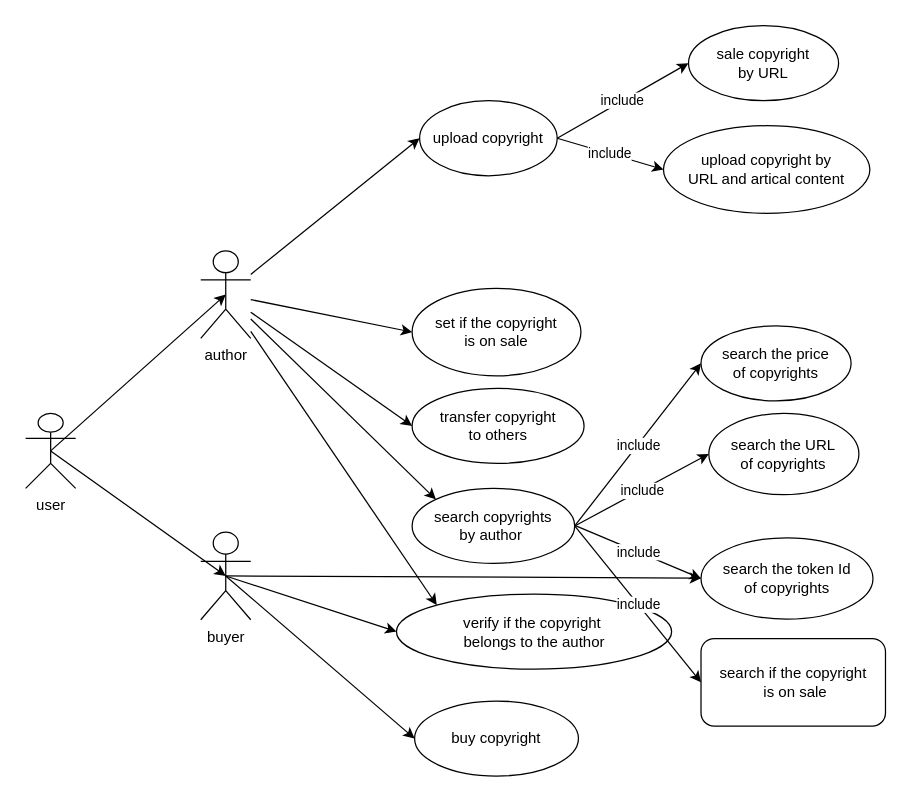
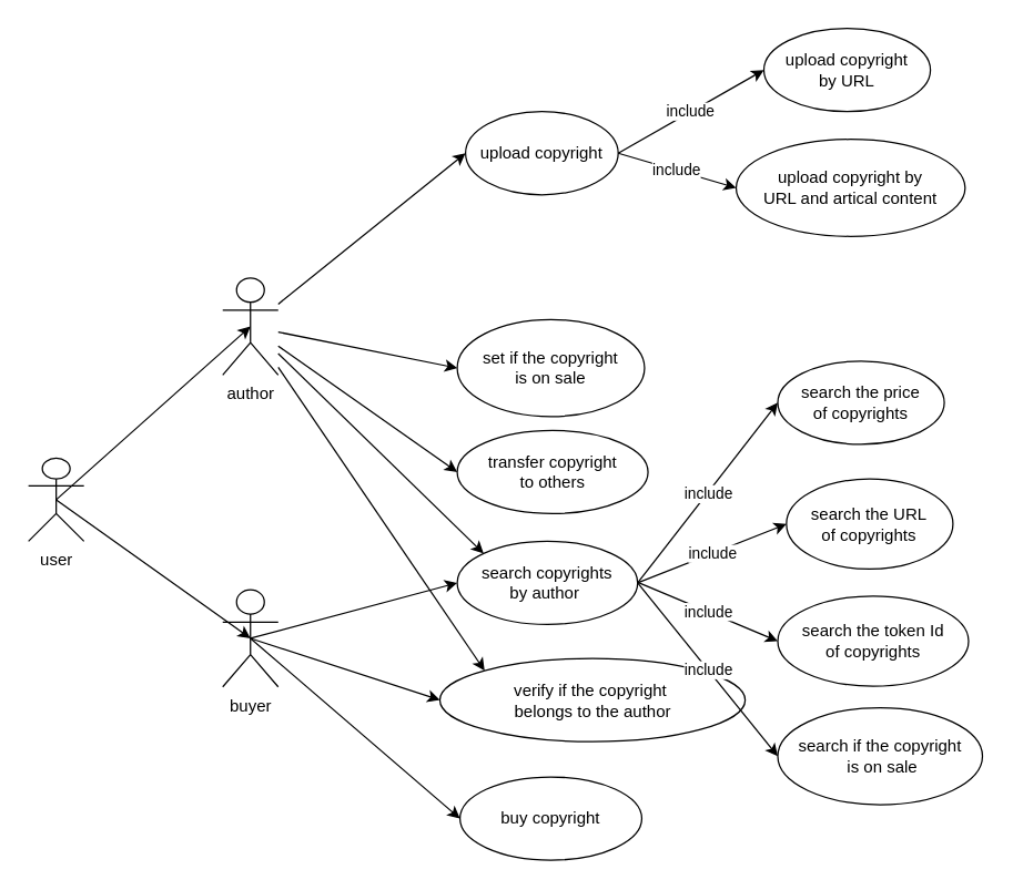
- <mxCell id="10" value="&lt;span&gt;sale copyright&lt;br&gt;by URL&lt;br&gt;&lt;/span&gt;" style="ellipse;whiteSpace=wrap;html=1;" vertex="1" parent="1"><mxGeometry x="550" y="20" width="120" height="60" as="geometry" /></mxCell>
+ <mxCell id="10" value="&lt;span&gt;upload copyright&lt;br&gt;by URL&lt;br&gt;&lt;/span&gt;" style="ellipse;whiteSpace=wrap;html=1;" vertex="1" parent="1"><mxGeometry x="550" y="20" width="120" height="60" as="geometry" /></mxCell>
- <mxCell id="23" value="&lt;span style=&quot;font-family: &amp;#34;helvetica&amp;#34;&quot;&gt;search the URL&lt;/span&gt;&lt;br style=&quot;font-family: &amp;#34;helvetica&amp;#34;&quot;&gt;&lt;span style=&quot;font-family: &amp;#34;helvetica&amp;#34;&quot;&gt;of copyrights&lt;/span&gt;" style="ellipse;whiteSpace=wrap;html=1;" vertex="1" parent="1"><mxGeometry x="566.25" y="330" width="120" height="65" as="geometry" /></mxCell>
+ <mxCell id="23" value="&lt;span style=&quot;font-family: &amp;#34;helvetica&amp;#34;&quot;&gt;search the URL&lt;/span&gt;&lt;br style=&quot;font-family: &amp;#34;helvetica&amp;#34;&quot;&gt;&lt;span style=&quot;font-family: &amp;#34;helvetica&amp;#34;&quot;&gt;of copyrights&lt;/span&gt;" style="ellipse;whiteSpace=wrap;html=1;" vertex="1" parent="1"><mxGeometry x="566.25" y="345" width="120" height="65" as="geometry" /></mxCell>
- <mxCell id="18" style="edgeStyle=none;html=1;exitX=0.5;exitY=0.5;exitDx=0;exitDy=0;exitPerimeter=0;" edge="1" parent="1" source="20" target="24"><mxGeometry relative="1" as="geometry" /></mxCell>
+ <mxCell id="18" style="edgeStyle=none;html=1;exitX=0.5;exitY=0.5;exitDx=0;exitDy=0;exitPerimeter=0;entryX=0;entryY=0.5;entryDx=0;entryDy=0;" edge="1" parent="1" source="20" target="6"><mxGeometry relative="1" as="geometry" /></mxCell>
- <mxCell id="25" value="&lt;span&gt;search if the copyright&lt;br&gt;&amp;nbsp;&lt;/span&gt;&lt;span&gt;is on sale&lt;/span&gt;" style="whiteSpace=wrap;html=1;rounded=1;" vertex="1" parent="1"><mxGeometry x="560" y="510" width="147.5" height="70" as="geometry" /></mxCell>
+ <mxCell id="25" value="&lt;span&gt;search if the copyright&lt;br&gt;&amp;nbsp;&lt;/span&gt;&lt;span&gt;is on sale&lt;/span&gt;" style="ellipse;whiteSpace=wrap;html=1;" vertex="1" parent="1"><mxGeometry x="560" y="510" width="147.5" height="70" as="geometry" /></mxCell>
